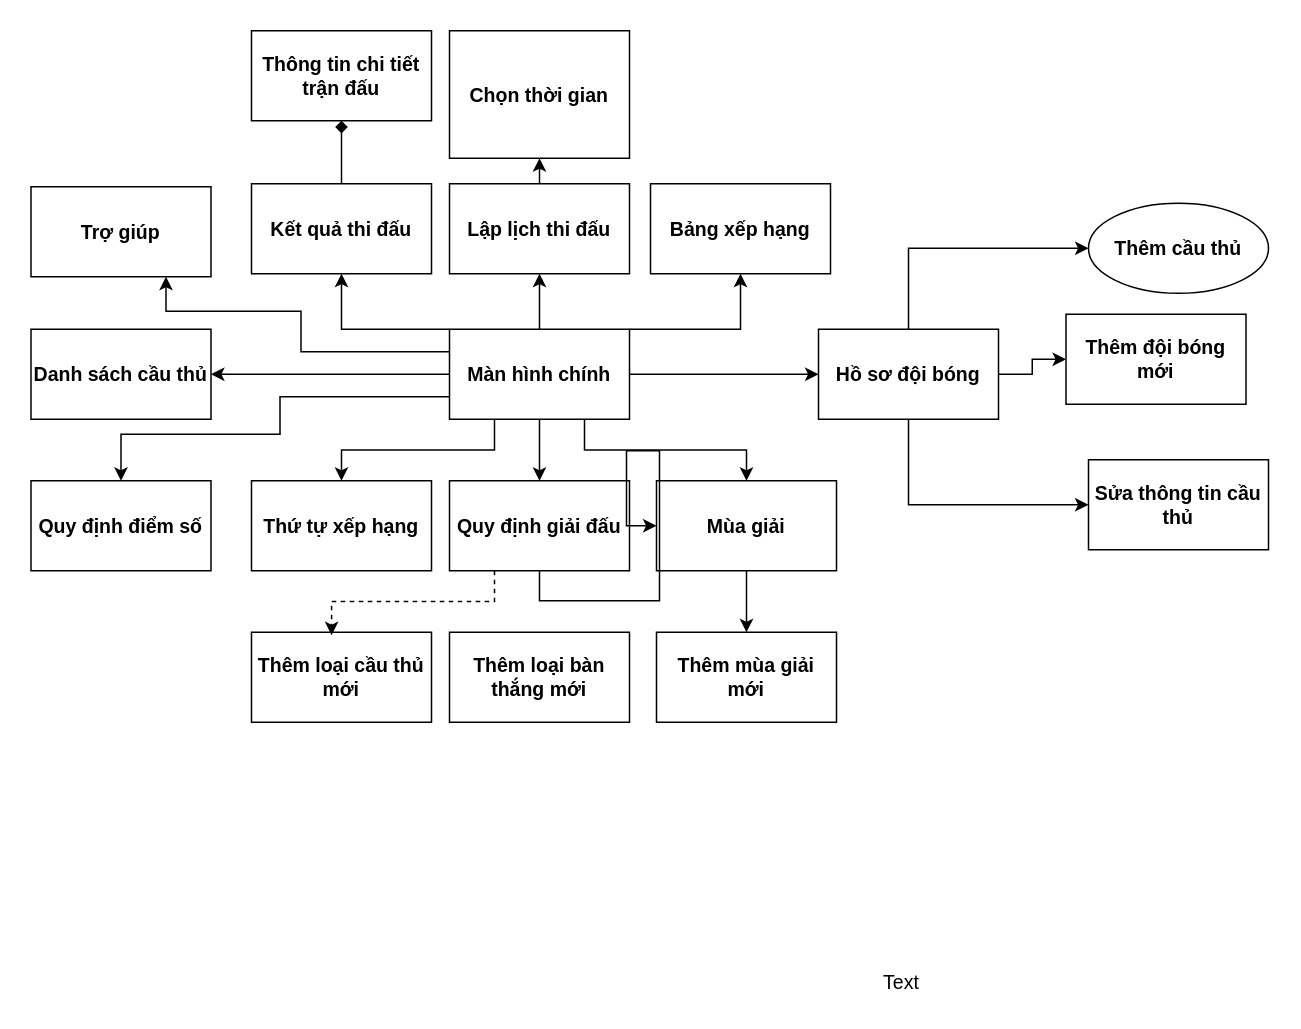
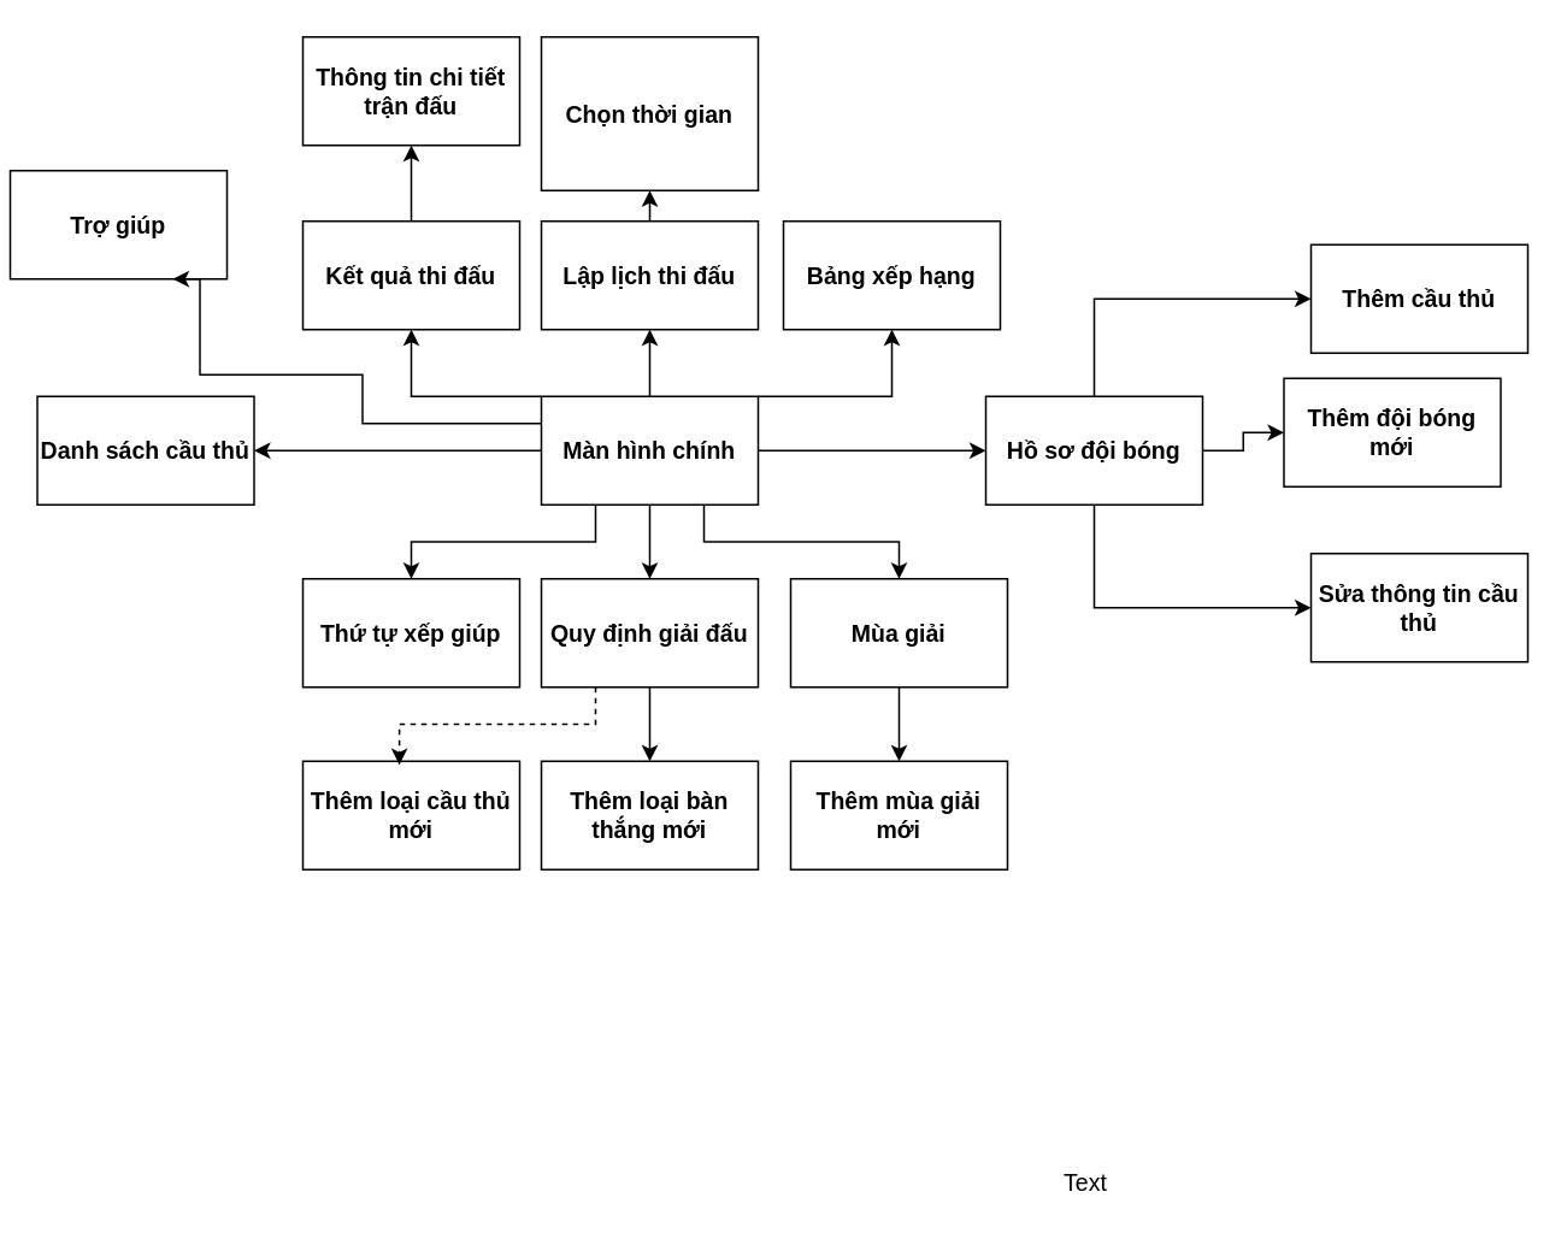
- <mxCell id="29" style="edgeStyle=orthogonalEdgeStyle;rounded=0;orthogonalLoop=1;jettySize=auto;html=1;exitX=0.5;exitY=0;exitDx=0;exitDy=0;entryX=0.5;entryY=1;entryDx=0;entryDy=0;fontSize=13;fontColor=#000000;endArrow=diamond;" edge="1" parent="1" source="30" target="36"><mxGeometry relative="1" as="geometry" /></mxCell>
+ <mxCell id="29" style="edgeStyle=orthogonalEdgeStyle;rounded=0;orthogonalLoop=1;jettySize=auto;html=1;exitX=0.5;exitY=0;exitDx=0;exitDy=0;entryX=0.5;entryY=1;entryDx=0;entryDy=0;fontSize=13;fontColor=#000000;" edge="1" parent="1" source="30" target="36"><mxGeometry relative="1" as="geometry" /></mxCell>
- <mxCell id="37" value="Trợ giúp" style="rounded=0;whiteSpace=wrap;html=1;fontStyle=1;fontSize=13;fillColor=none;" vertex="1" parent="1"><mxGeometry x="20" y="124" width="120" height="60" as="geometry" /></mxCell>
+ <mxCell id="37" value="Trợ giúp" style="rounded=0;whiteSpace=wrap;html=1;fontStyle=1;fontSize=13;fillColor=none;" vertex="1" parent="1"><mxGeometry x="5" y="94" width="120" height="60" as="geometry" /></mxCell>
- <mxCell id="23" value="Thêm cầu thủ" style="ellipse;whiteSpace=wrap;html=1;fontStyle=1;fontSize=13;fillColor=none;" vertex="1" parent="1"><mxGeometry x="725" y="135" width="120" height="60" as="geometry" /></mxCell>
+ <mxCell id="23" value="Thêm cầu thủ" style="rounded=0;whiteSpace=wrap;html=1;fontStyle=1;fontSize=13;fillColor=none;" vertex="1" parent="1"><mxGeometry x="725" y="135" width="120" height="60" as="geometry" /></mxCell>
- <mxCell id="12" style="edgeStyle=orthogonalEdgeStyle;rounded=0;orthogonalLoop=1;jettySize=auto;html=1;exitX=0;exitY=0.75;exitDx=0;exitDy=0;entryX=0.5;entryY=0;entryDx=0;entryDy=0;fontSize=13;fontColor=#000000;" edge="1" parent="1" source="15" target="27"><mxGeometry relative="1" as="geometry"><Array as="points"><mxPoint x="186" y="264" /><mxPoint x="186" y="289" /><mxPoint x="80" y="289" /></Array></mxGeometry></mxCell>
- <mxCell id="27" value="Quy định điểm số" style="rounded=0;whiteSpace=wrap;html=1;fontStyle=1;fontSize=13;fillColor=none;" vertex="1" parent="1"><mxGeometry x="20" y="320" width="120" height="60" as="geometry" /></mxCell>
- <mxCell id="28" value="Thứ tự xếp hạng" style="rounded=0;whiteSpace=wrap;html=1;fontStyle=1;fontSize=13;fillColor=none;" vertex="1" parent="1"><mxGeometry x="167" y="320" width="120" height="60" as="geometry" /></mxCell>
+ <mxCell id="28" value="Thứ tự xếp giúp" style="rounded=0;whiteSpace=wrap;html=1;fontStyle=1;fontSize=13;fillColor=none;" vertex="1" parent="1"><mxGeometry x="167" y="320" width="120" height="60" as="geometry" /></mxCell>
- <mxCell id="33" style="edgeStyle=orthogonalEdgeStyle;rounded=0;orthogonalLoop=1;jettySize=auto;html=1;exitX=0.5;exitY=1;exitDx=0;exitDy=0;fontSize=13;fontColor=#000000;" edge="1" parent="1" source="35" target="25"><mxGeometry relative="1" as="geometry" /></mxCell>
+ <mxCell id="33" style="edgeStyle=orthogonalEdgeStyle;rounded=0;orthogonalLoop=1;jettySize=auto;html=1;exitX=0.5;exitY=1;exitDx=0;exitDy=0;fontSize=13;fontColor=#000000;" edge="1" parent="1" source="35" target="26"><mxGeometry relative="1" as="geometry" /></mxCell>
